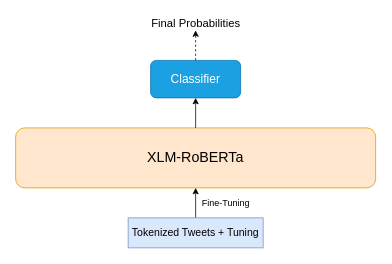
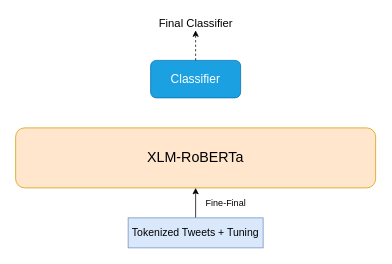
- <mxCell id="8" value="&lt;font style=&quot;font-size: 15px ; background-color: rgb(255 , 255 , 255)&quot;&gt;Final Probabilities&lt;/font&gt;" style="text;html=1;align=center;verticalAlign=middle;resizable=0;points=[];autosize=1;" vertex="1" parent="1"><mxGeometry x="195" y="20" width="130" height="20" as="geometry" /></mxCell>
+ <mxCell id="8" value="&lt;font style=&quot;font-size: 15px ; background-color: rgb(255 , 255 , 255)&quot;&gt;Final Classifier&lt;/font&gt;" style="text;html=1;align=center;verticalAlign=middle;resizable=0;points=[];autosize=1;" vertex="1" parent="1"><mxGeometry x="195" y="20" width="130" height="20" as="geometry" /></mxCell>
- <mxCell id="6" value="" style="endArrow=classic;html=1;exitX=0.5;exitY=0;exitDx=0;exitDy=0;entryX=0.5;entryY=1;entryDx=0;entryDy=0;" edge="1" parent="1" source="2" target="7"><mxGeometry width="50" height="50" relative="1" as="geometry"><mxPoint x="250" y="160" as="sourcePoint" /><mxPoint x="260" y="110" as="targetPoint" /></mxGeometry></mxCell>
- <mxCell id="5" value="Fine-Tuning" style="text;html=1;align=center;verticalAlign=middle;resizable=0;points=[];autosize=1;strokeColor=none;" vertex="1" parent="1"><mxGeometry x="260" y="260" width="80" height="20" as="geometry" /></mxCell>
+ <mxCell id="5" value="Fine-Final" style="text;html=1;align=center;verticalAlign=middle;resizable=0;points=[];autosize=1;strokeColor=none;" vertex="1" parent="1"><mxGeometry x="260" y="260" width="80" height="20" as="geometry" /></mxCell>
